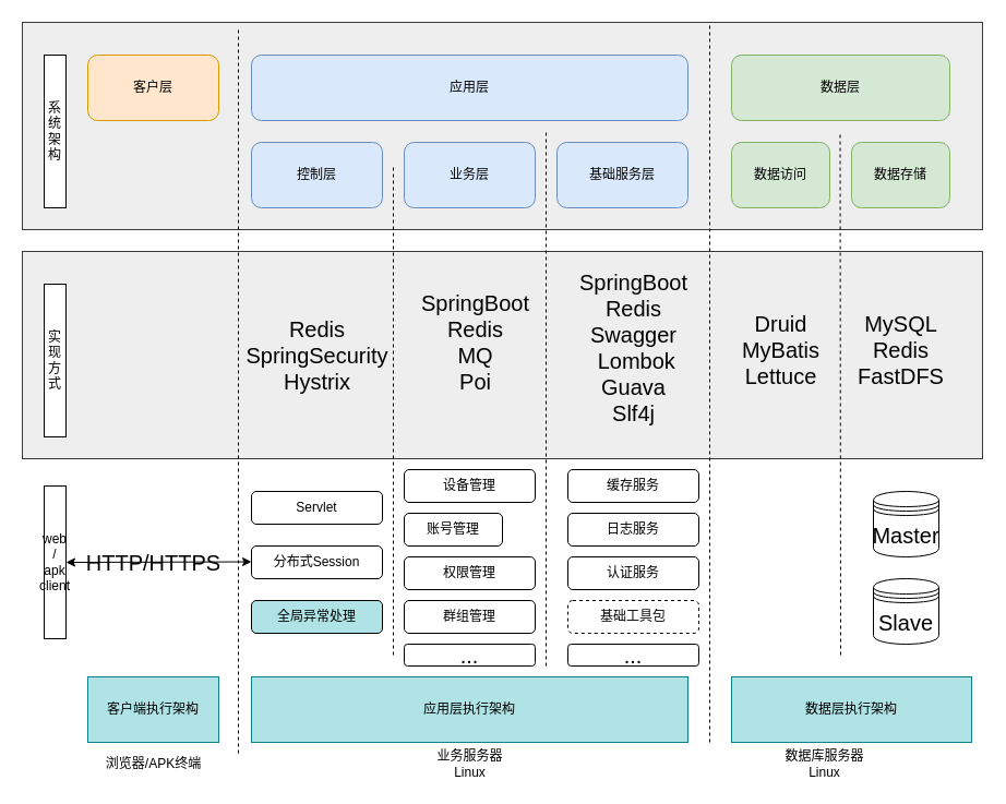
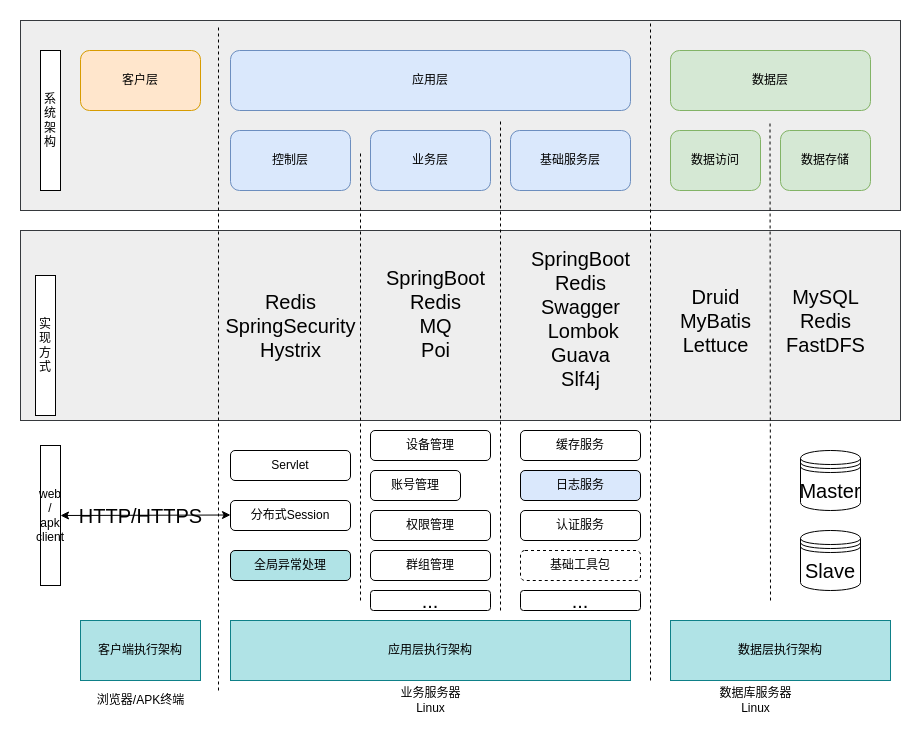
- <mxCell id="21" value="实现方式" style="rounded=0;whiteSpace=wrap;html=1;horizontal=1;" parent="1" vertex="1"><mxGeometry x="40" y="260" width="20" height="140" as="geometry" /></mxCell>
+ <mxCell id="21" value="实现方式" style="rounded=0;whiteSpace=wrap;html=1;horizontal=1;" parent="1" vertex="1"><mxGeometry x="35" y="275" width="20" height="140" as="geometry" /></mxCell>
- <mxCell id="28" value="日志服务" style="rounded=1;whiteSpace=wrap;html=1;" parent="1" vertex="1"><mxGeometry x="520" y="470" width="120" height="30" as="geometry" /></mxCell>
+ <mxCell id="28" value="日志服务" style="rounded=1;whiteSpace=wrap;html=1;fillColor=#dae8fc;" parent="1" vertex="1"><mxGeometry x="520" y="470" width="120" height="30" as="geometry" /></mxCell>
